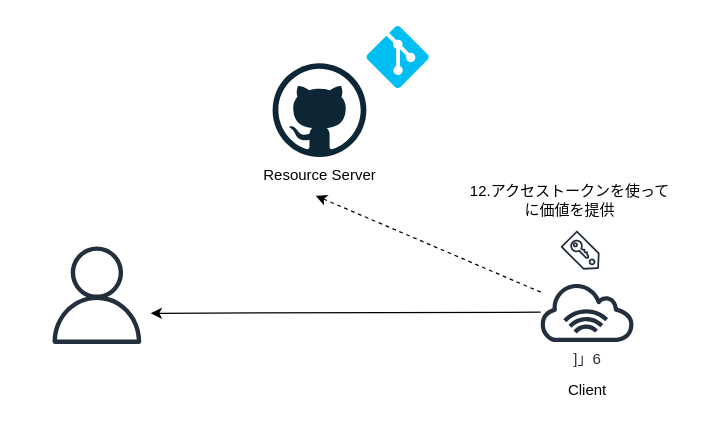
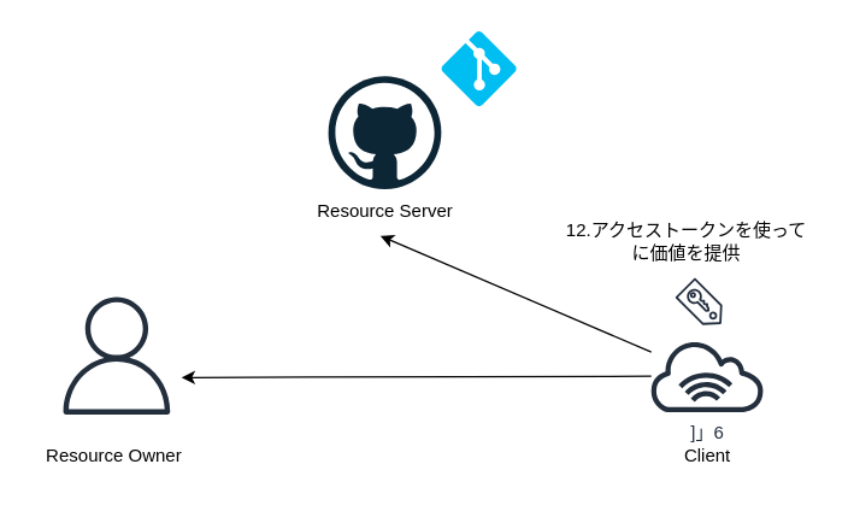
- <mxCell id="4" style="edgeStyle=none;html=1;entryX=0.473;entryY=1.033;entryDx=0;entryDy=0;entryPerimeter=0;dashed=1;" parent="1" source="6" target="3" edge="1"><mxGeometry relative="1" as="geometry"><mxPoint x="303.539" y="175" as="targetPoint" /></mxGeometry></mxCell>
+ <mxCell id="4" style="edgeStyle=none;html=1;entryX=0.473;entryY=1.033;entryDx=0;entryDy=0;entryPerimeter=0;" parent="1" source="6" target="3" edge="1"><mxGeometry relative="1" as="geometry"><mxPoint x="303.539" y="175" as="targetPoint" /></mxGeometry></mxCell>
+ <mxCell id="12" value="Resource Owner" style="text;html=1;align=center;verticalAlign=middle;resizable=0;points=[];autosize=1;strokeColor=none;fillColor=none;" vertex="1" parent="1"><mxGeometry x="20" y="286.5" width="110" height="30" as="geometry" /></mxCell>
- <mxCell id="7" value="Client" style="text;html=1;align=center;verticalAlign=middle;resizable=0;points=[];autosize=1;strokeColor=none;fillColor=none;" parent="1" vertex="1"><mxGeometry x="444" y="296.5" width="50" height="30" as="geometry" /></mxCell>
+ <mxCell id="7" value="Client" style="text;html=1;align=center;verticalAlign=middle;resizable=0;points=[];autosize=1;strokeColor=none;fillColor=none;" parent="1" vertex="1"><mxGeometry x="444" y="286.5" width="50" height="30" as="geometry" /></mxCell>
